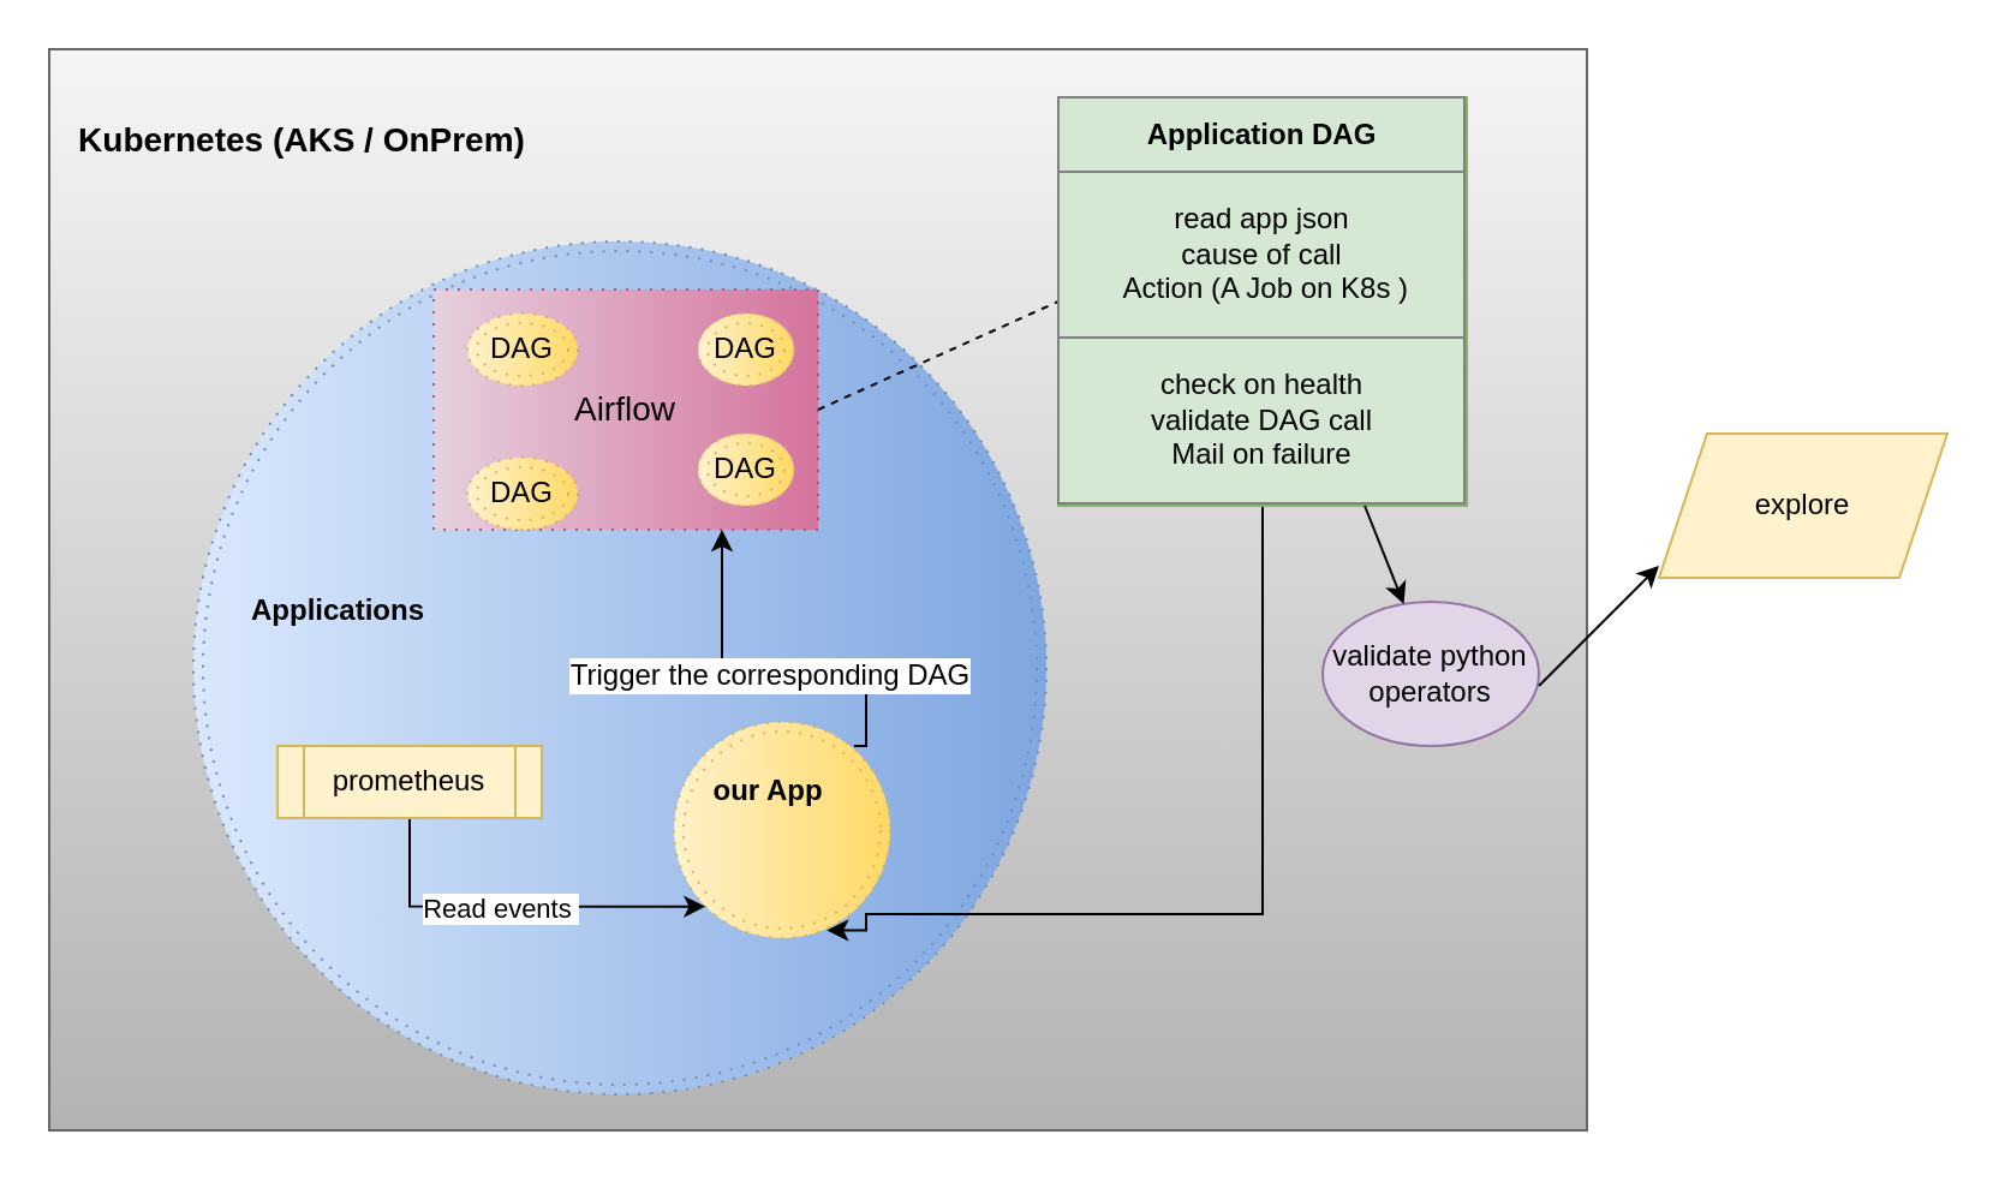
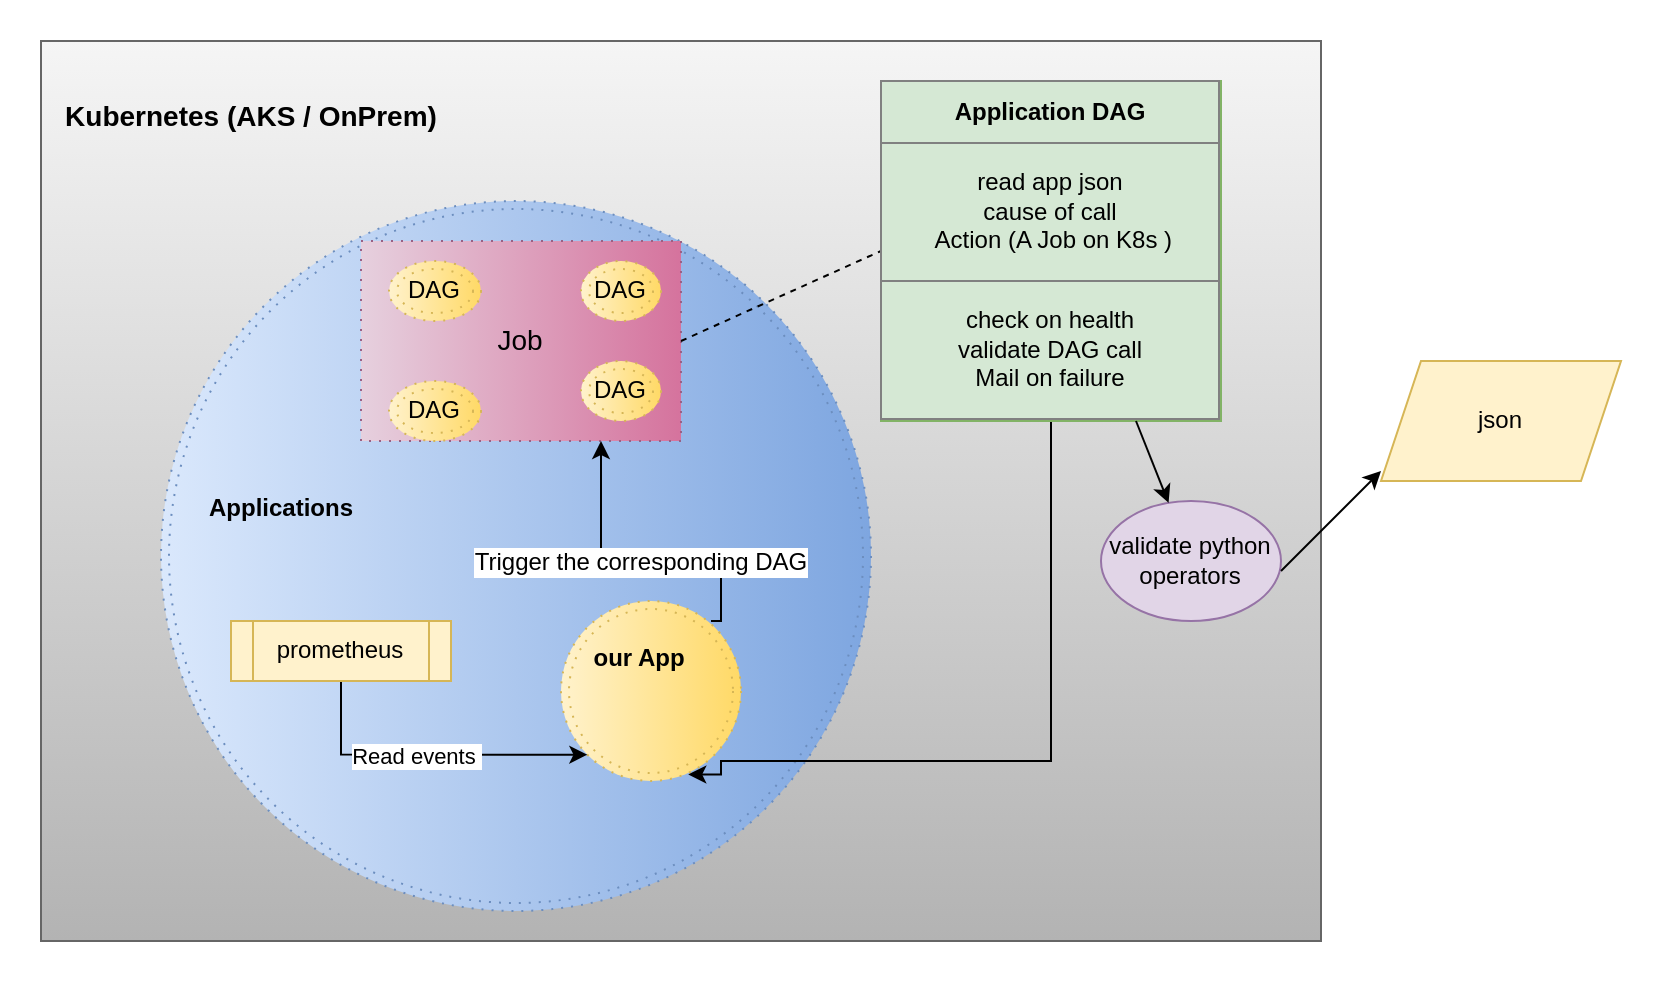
- <mxCell id="5" value="Airflow" style="html=1;whiteSpace=wrap;container=1;recursiveResize=0;collapsible=0;dashed=1;dashPattern=1 4;fontSize=14;fillColor=#e6d0de;gradientColor=#d5739d;gradientDirection=east;strokeColor=#996185;" parent="1" vertex="1"><mxGeometry x="180" y="120" width="160" height="100" as="geometry" /></mxCell>
+ <mxCell id="5" value="Job" style="html=1;whiteSpace=wrap;container=1;recursiveResize=0;collapsible=0;dashed=1;dashPattern=1 4;fontSize=14;fillColor=#e6d0de;gradientColor=#d5739d;gradientDirection=east;strokeColor=#996185;" parent="1" vertex="1"><mxGeometry x="180" y="120" width="160" height="100" as="geometry" /></mxCell>
- <mxCell id="25" value="explore" style="shape=parallelogram;perimeter=parallelogramPerimeter;whiteSpace=wrap;html=1;fixedSize=1;fillColor=#fff2cc;strokeColor=#d6b656;" vertex="1" parent="1"><mxGeometry x="690" y="180" width="120" height="60" as="geometry" /></mxCell>
+ <mxCell id="25" value="json" style="shape=parallelogram;perimeter=parallelogramPerimeter;whiteSpace=wrap;html=1;fixedSize=1;fillColor=#fff2cc;strokeColor=#d6b656;" vertex="1" parent="1"><mxGeometry x="690" y="180" width="120" height="60" as="geometry" /></mxCell>
